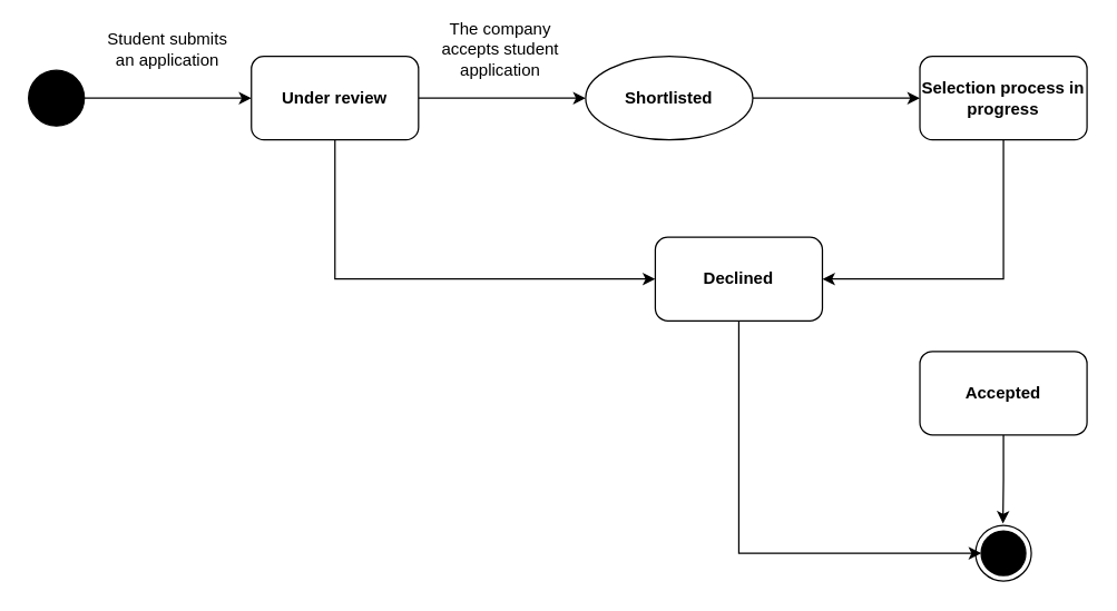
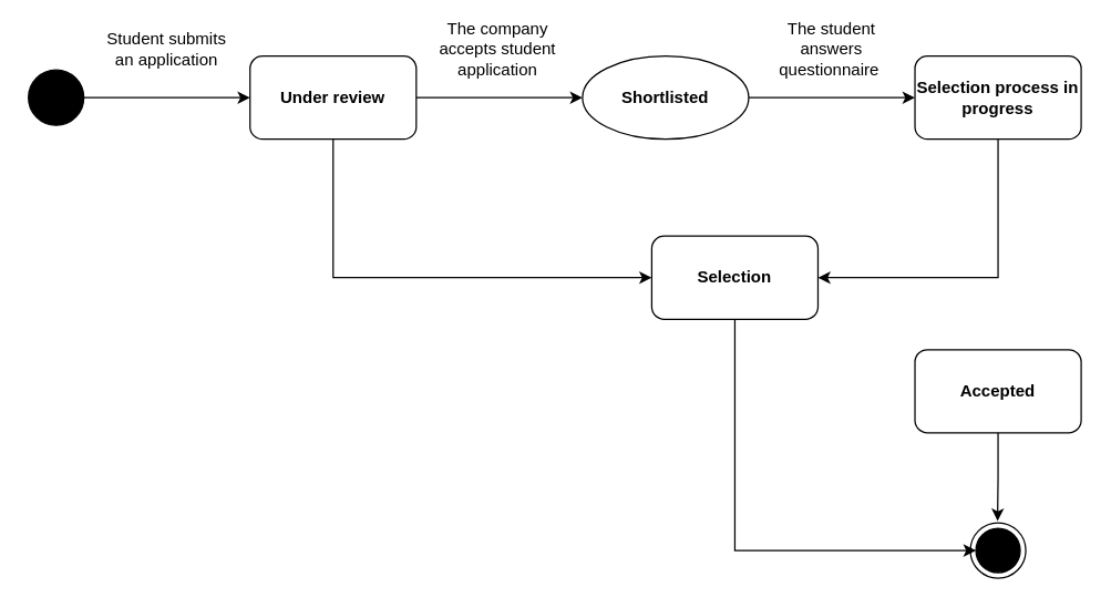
+ <mxCell id="13" value="The student answers questionnaire&amp;nbsp;" style="text;html=1;align=center;verticalAlign=middle;whiteSpace=wrap;rounded=0;" vertex="1" parent="1"><mxGeometry x="550" y="20" width="100" height="30" as="geometry" /></mxCell>
- <mxCell id="20" value="&lt;b&gt;Declined&lt;/b&gt;" style="rounded=1;whiteSpace=wrap;html=1;" vertex="1" parent="1"><mxGeometry x="470" y="170" width="120" height="60" as="geometry" /></mxCell>
+ <mxCell id="20" value="&lt;b&gt;Selection&lt;/b&gt;" style="rounded=1;whiteSpace=wrap;html=1;" vertex="1" parent="1"><mxGeometry x="470" y="170" width="120" height="60" as="geometry" /></mxCell>
